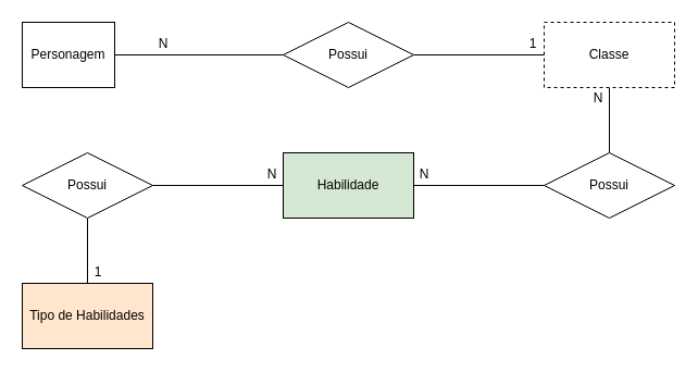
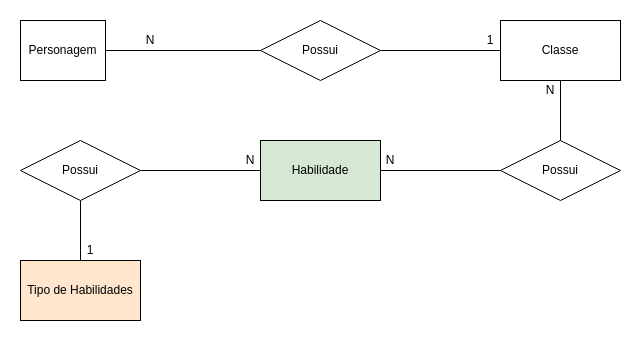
- <mxCell id="7" value="Classe" style="rounded=0;whiteSpace=wrap;html=1;dashed=1;" parent="1" vertex="1"><mxGeometry x="500" y="20" width="120" height="60" as="geometry" /></mxCell>
+ <mxCell id="7" value="Classe" style="rounded=0;whiteSpace=wrap;html=1;" parent="1" vertex="1"><mxGeometry x="500" y="20" width="120" height="60" as="geometry" /></mxCell>
